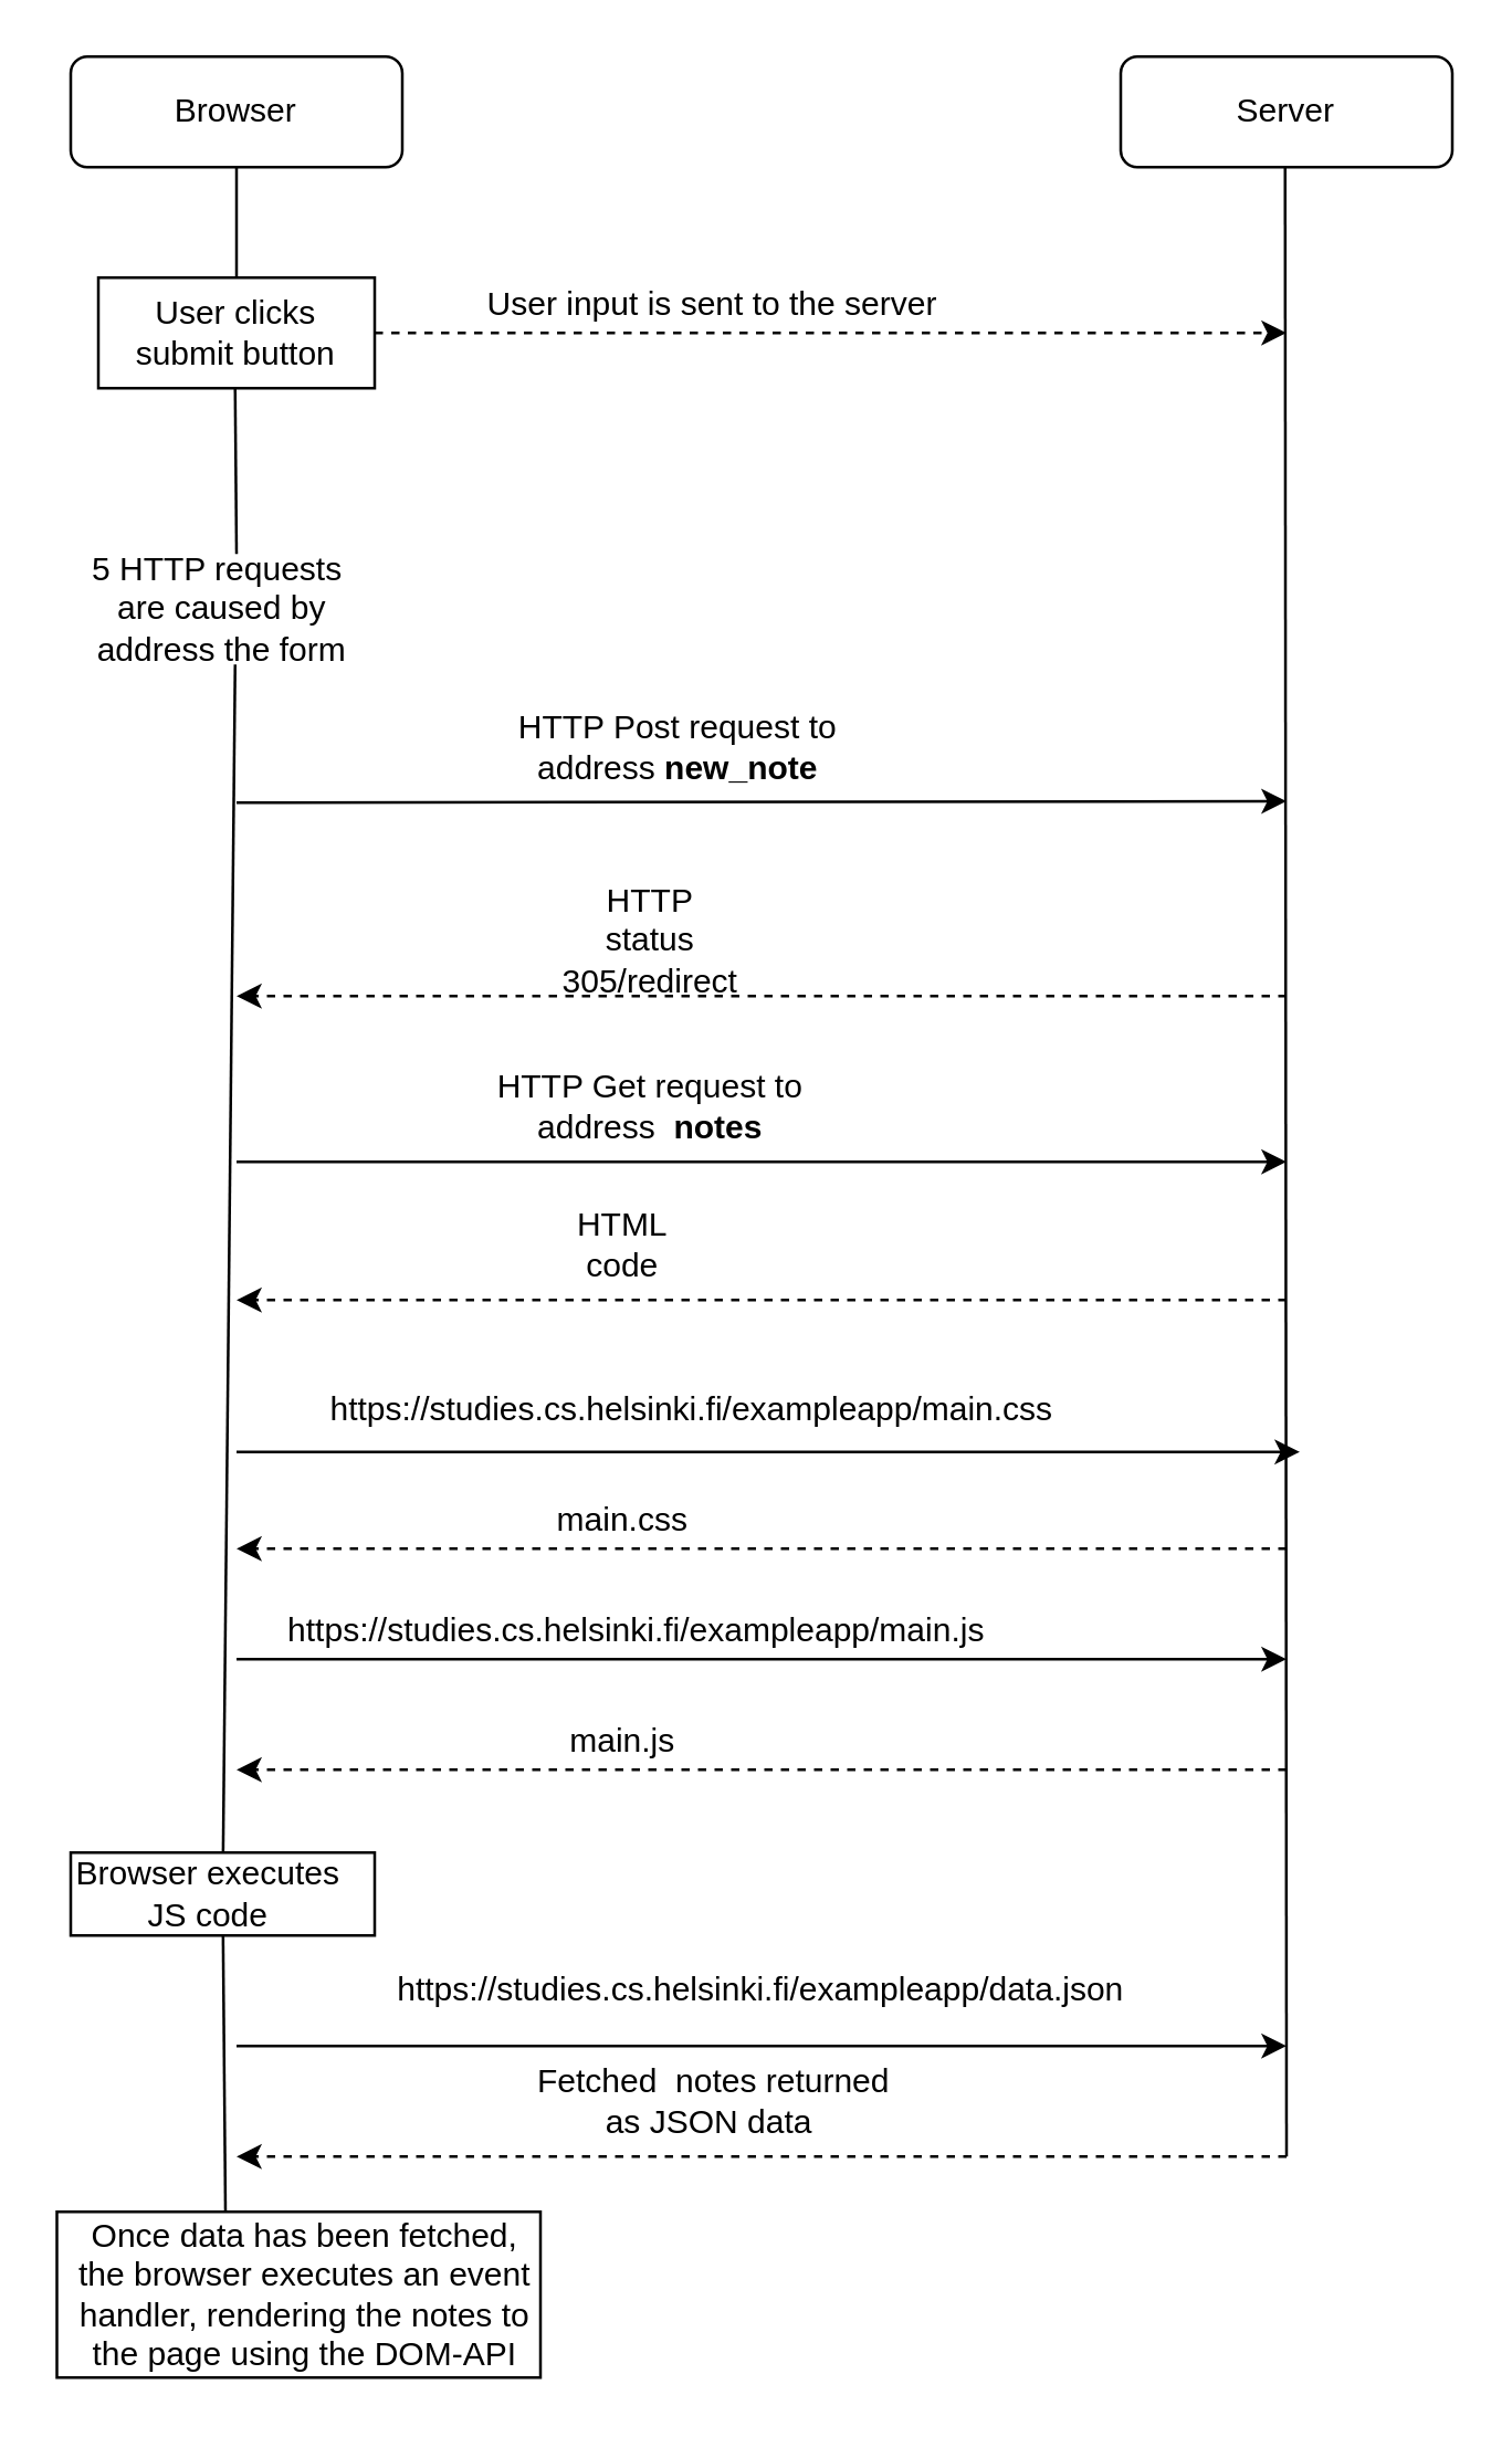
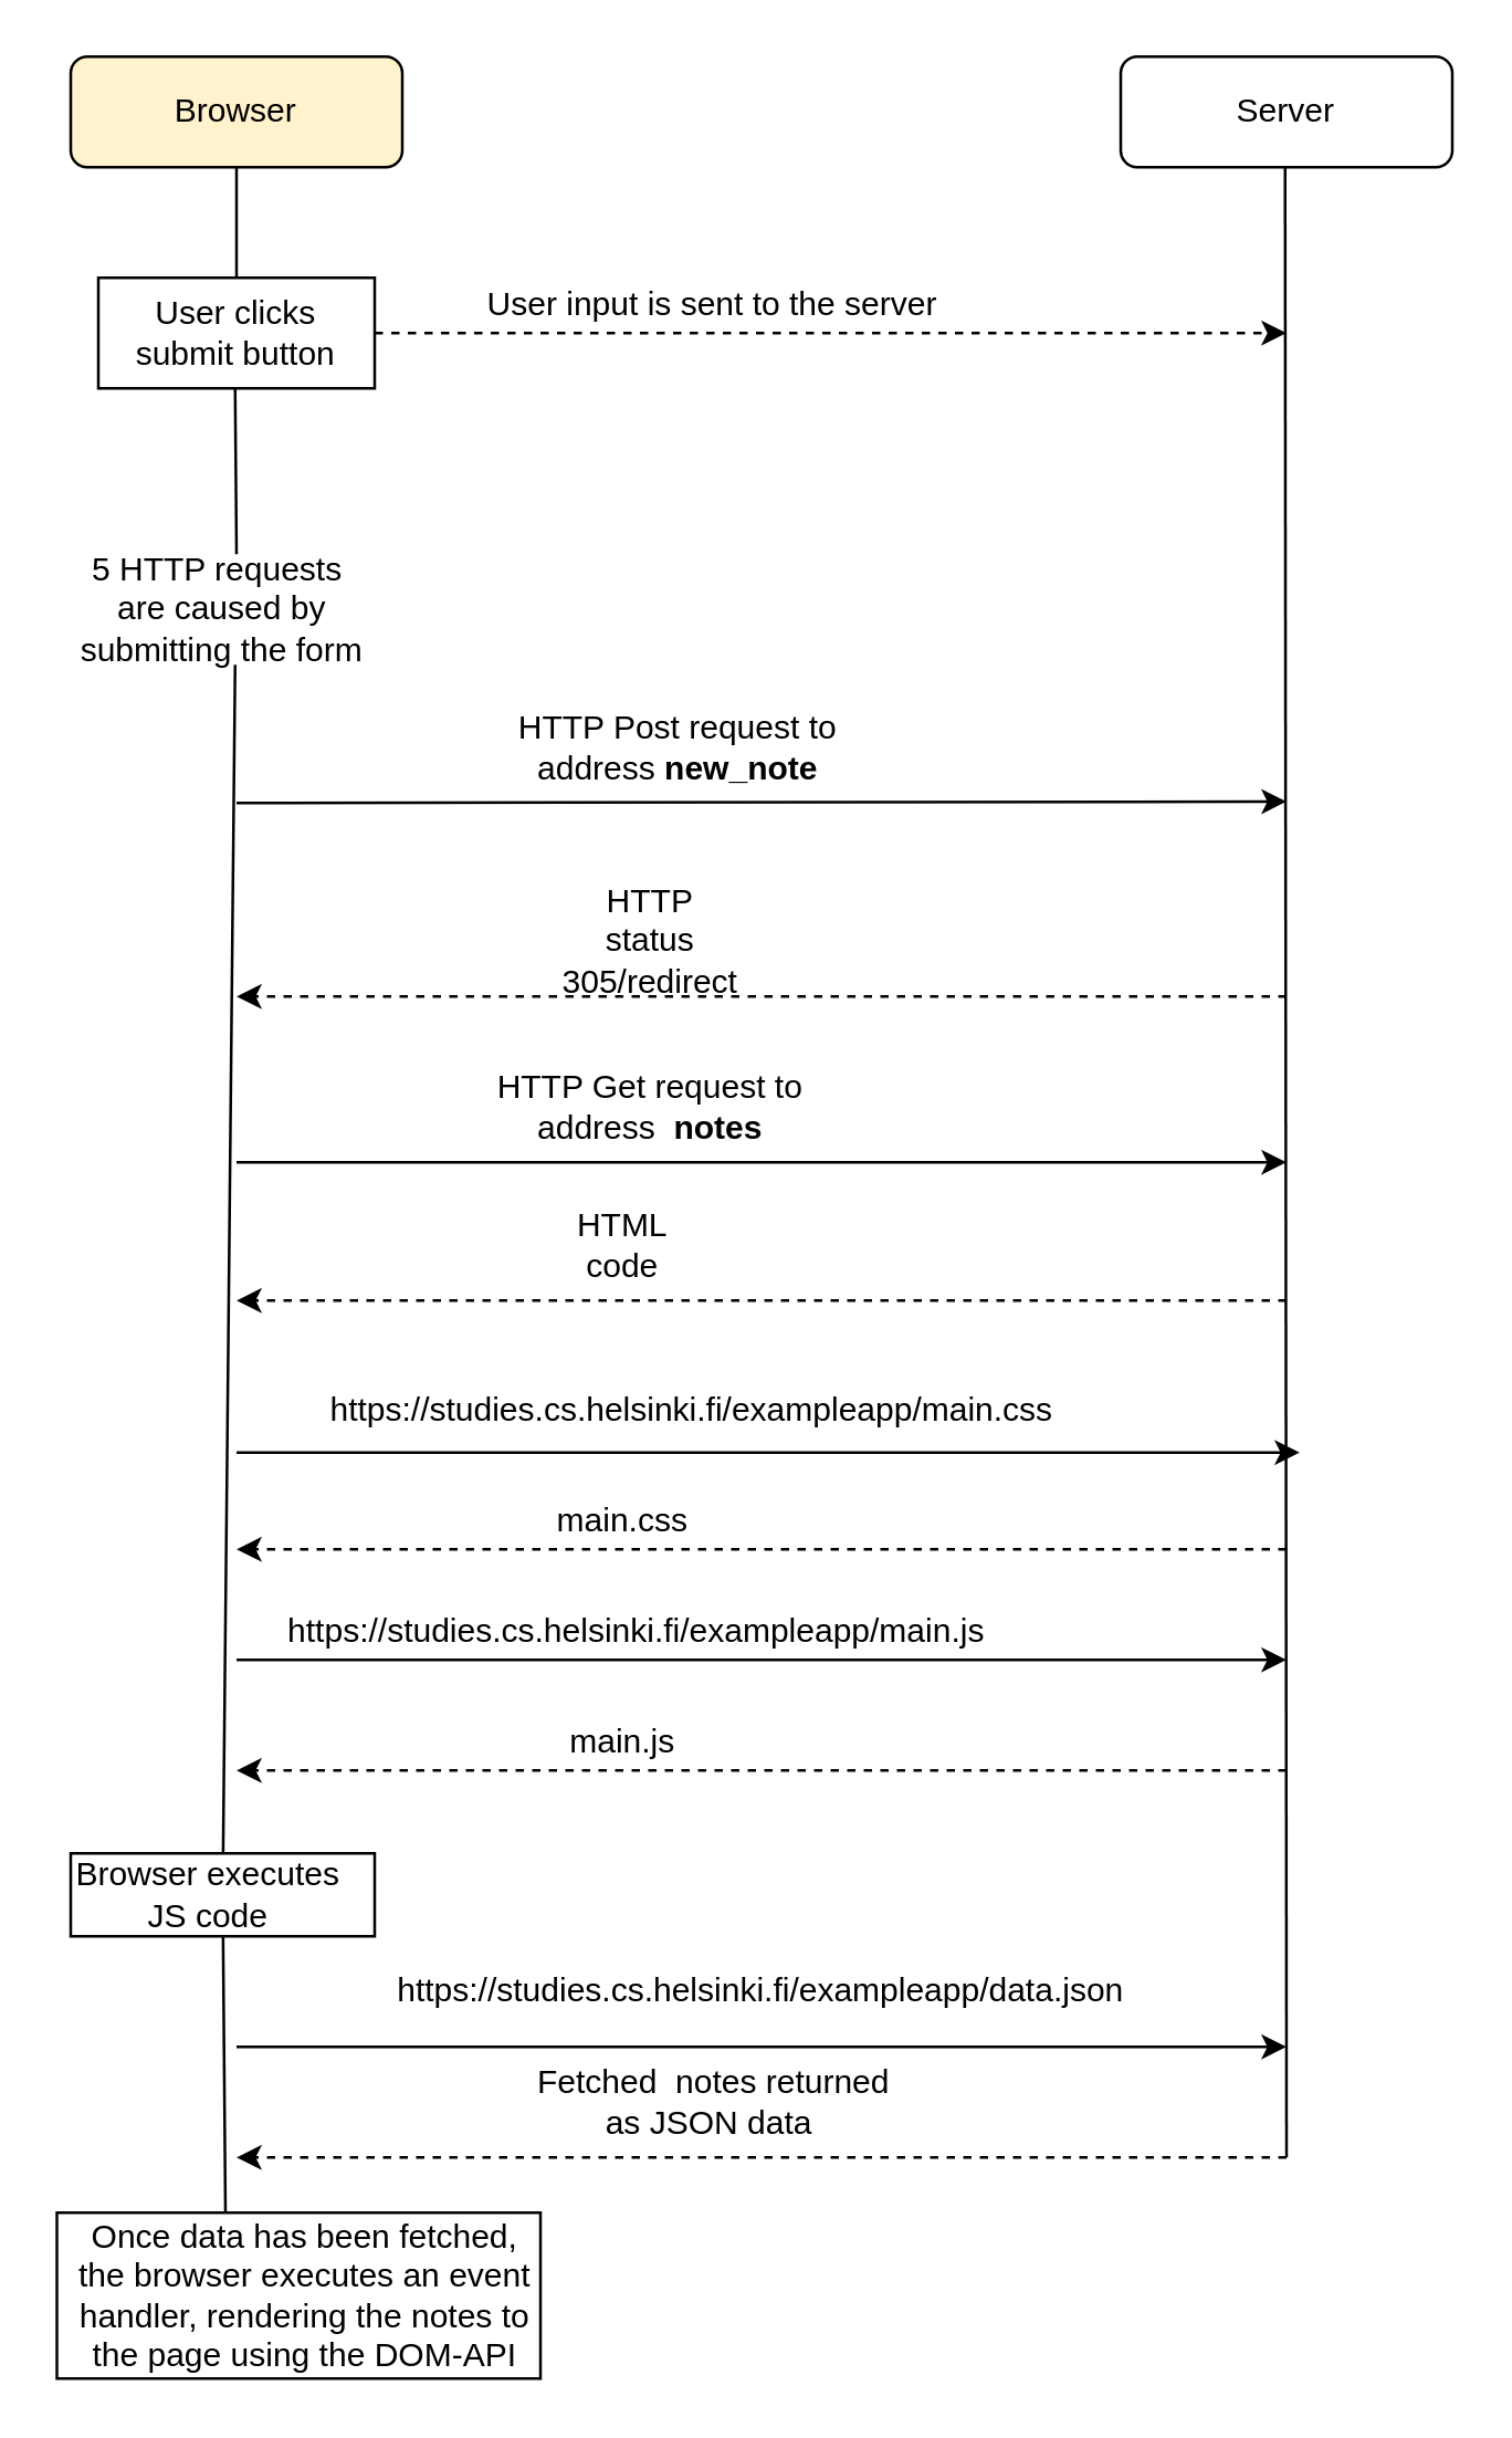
- <mxCell id="2" value="Browser" style="rounded=1;whiteSpace=wrap;html=1;fontSize=12;glass=0;strokeWidth=1;shadow=0;" parent="1" vertex="1"><mxGeometry x="25" y="20" width="120" height="40" as="geometry" /></mxCell>
+ <mxCell id="2" value="Browser" style="rounded=1;whiteSpace=wrap;html=1;fontSize=12;glass=0;strokeWidth=1;shadow=0;fillColor=#fff2cc;" parent="1" vertex="1"><mxGeometry x="25" y="20" width="120" height="40" as="geometry" /></mxCell>
- <mxCell id="10" value="5 HTTP requests&amp;nbsp;&lt;br&gt;are caused by address the form" style="text;html=1;strokeColor=none;fillColor=none;align=center;verticalAlign=middle;whiteSpace=wrap;rounded=0;" vertex="1" parent="1"><mxGeometry x="25" y="210" width="110" height="20" as="geometry" /></mxCell>
+ <mxCell id="10" value="5 HTTP requests&amp;nbsp;&lt;br&gt;are caused by submitting the form" style="text;html=1;strokeColor=none;fillColor=none;align=center;verticalAlign=middle;whiteSpace=wrap;rounded=0;" vertex="1" parent="1"><mxGeometry x="25" y="210" width="110" height="20" as="geometry" /></mxCell>
